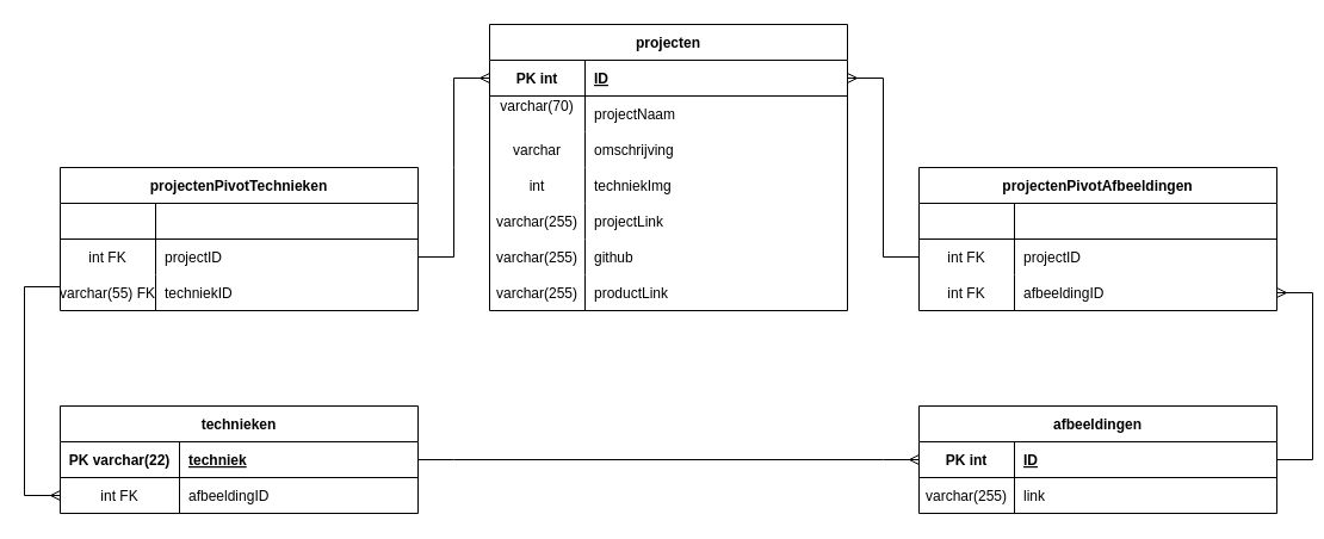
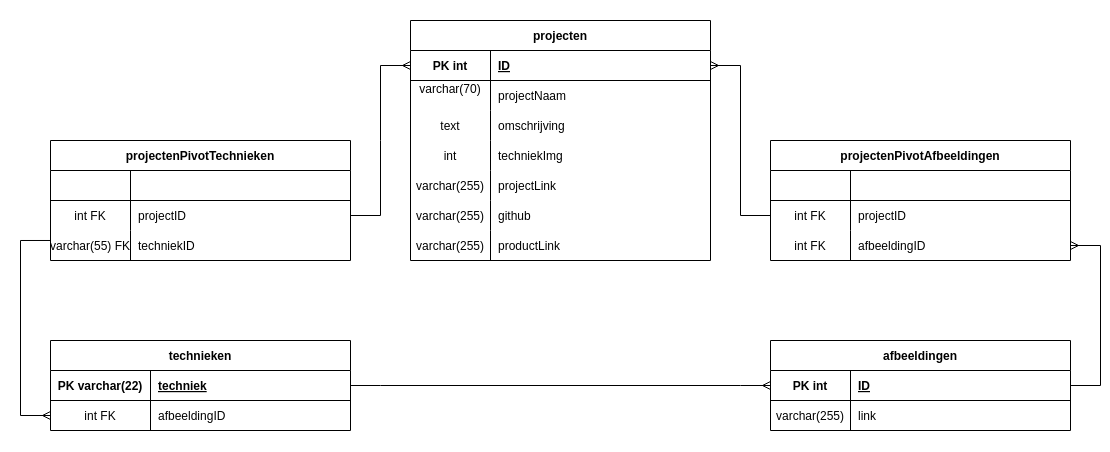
- <mxCell id="10" value="varchar" style="shape=partialRectangle;connectable=0;fillColor=none;top=0;left=0;bottom=0;right=0;editable=1;overflow=hidden;" vertex="1" parent="9"><mxGeometry width="80" height="30" as="geometry"><mxRectangle width="80" height="30" as="alternateBounds" /></mxGeometry></mxCell>
+ <mxCell id="10" value="text" style="shape=partialRectangle;connectable=0;fillColor=none;top=0;left=0;bottom=0;right=0;editable=1;overflow=hidden;" vertex="1" parent="9"><mxGeometry width="80" height="30" as="geometry"><mxRectangle width="80" height="30" as="alternateBounds" /></mxGeometry></mxCell>
